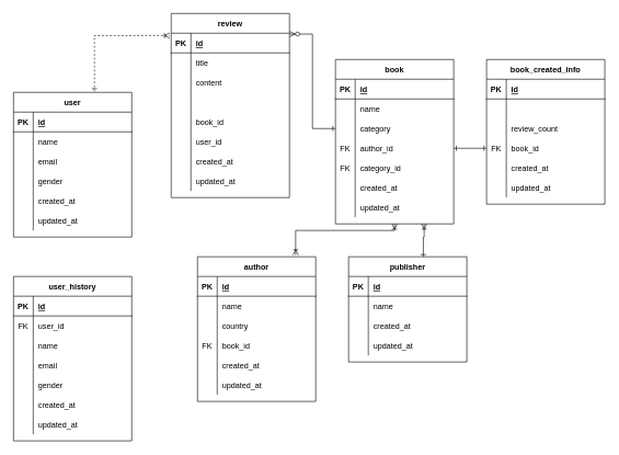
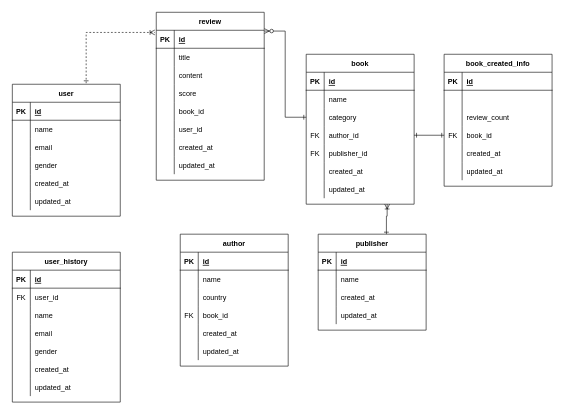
+ <mxCell id="111" value="score" style="shape=partialRectangle;connectable=0;fillColor=none;top=0;left=0;bottom=0;right=0;align=left;spacingLeft=6;overflow=hidden;" parent="109" vertex="1"><mxGeometry x="30" width="150" height="30" as="geometry" /></mxCell>
- <mxCell id="59" value="category_id" style="shape=partialRectangle;connectable=0;fillColor=none;top=0;left=0;bottom=0;right=0;align=left;spacingLeft=6;overflow=hidden;" parent="57" vertex="1"><mxGeometry x="30" width="150" height="30" as="geometry" /></mxCell>
+ <mxCell id="59" value="publisher_id" style="shape=partialRectangle;connectable=0;fillColor=none;top=0;left=0;bottom=0;right=0;align=left;spacingLeft=6;overflow=hidden;" parent="57" vertex="1"><mxGeometry x="30" width="150" height="30" as="geometry" /></mxCell>
- <mxCell id="43" value="" style="edgeStyle=orthogonalEdgeStyle;rounded=0;orthogonalLoop=1;jettySize=auto;html=1;startArrow=ERoneToMany;startFill=0;endArrow=ERoneToMany;endFill=0;entryX=0.83;entryY=-0.012;entryDx=0;entryDy=0;entryPerimeter=0;exitX=0.5;exitY=1;exitDx=0;exitDy=0;" parent="1" source="44" target="66" edge="1"><mxGeometry relative="1" as="geometry"><Array as="points"><mxPoint x="600" y="350" /><mxPoint x="449" y="350" /></Array></mxGeometry></mxCell>
